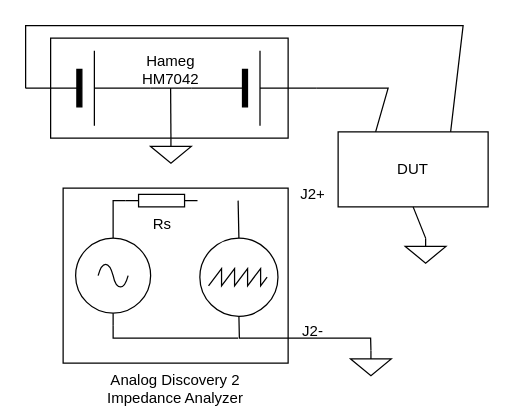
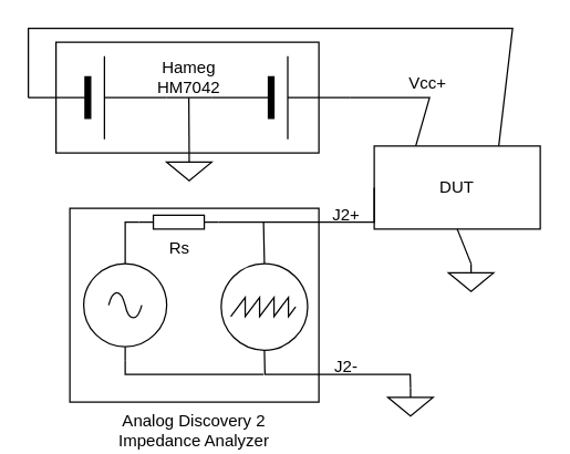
+ <mxCell id="16" value="Vcc+" style="text;html=1;align=center;verticalAlign=middle;whiteSpace=wrap;rounded=0;" parent="1" vertex="1"><mxGeometry x="293.75" y="50" width="30" height="20" as="geometry" /></mxCell>
+ <mxCell id="21" value="" style="endArrow=none;html=1;rounded=0;exitX=1;exitY=0.5;exitDx=0;exitDy=0;exitPerimeter=0;entryX=0;entryY=0.5;entryDx=0;entryDy=0;" edge="1" parent="1" source="20" target="3"><mxGeometry width="50" height="50" relative="1" as="geometry"><mxPoint x="220" y="240" as="sourcePoint" /><mxPoint x="270" y="190" as="targetPoint" /><Array as="points"><mxPoint x="270" y="160" /><mxPoint x="270" y="150" /></Array></mxGeometry></mxCell>
